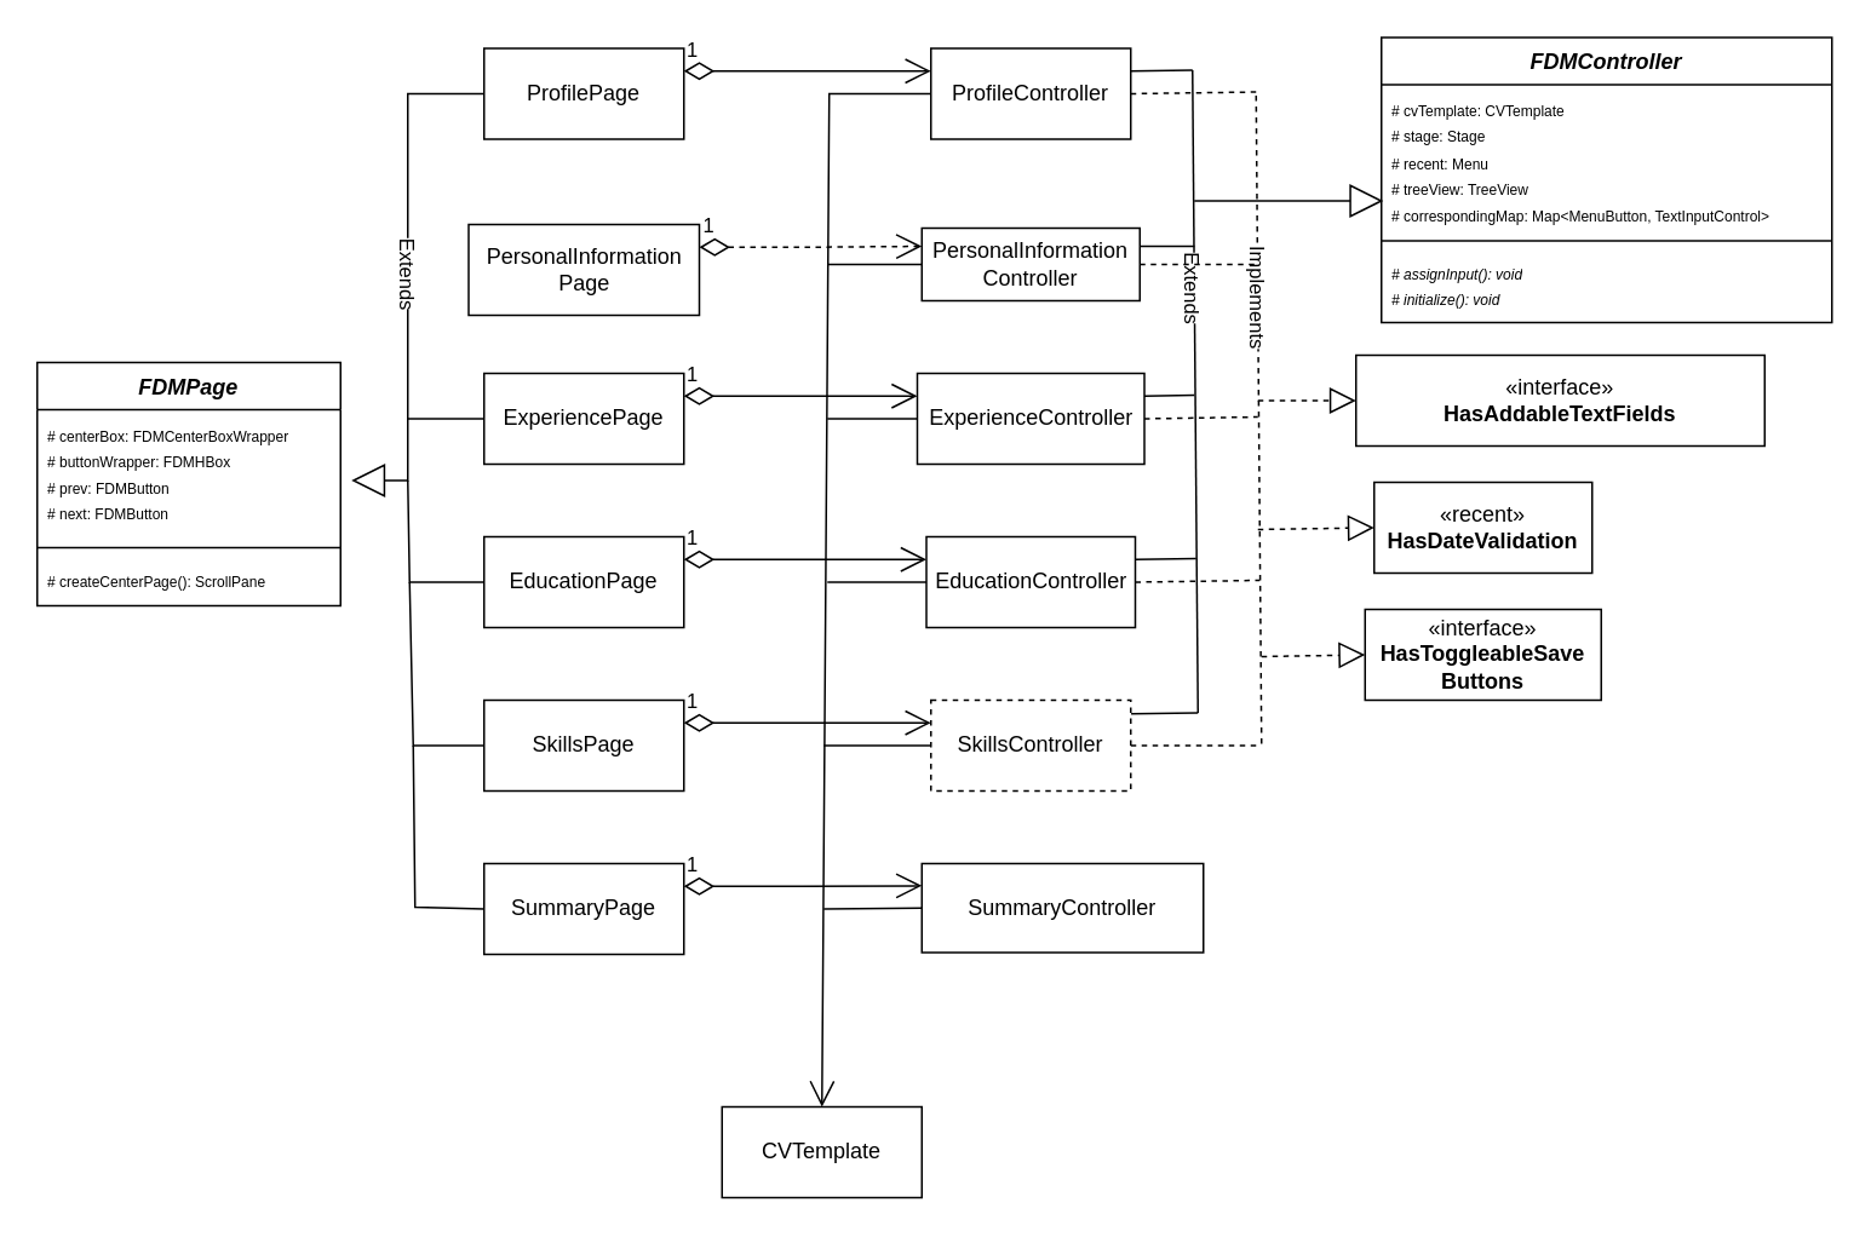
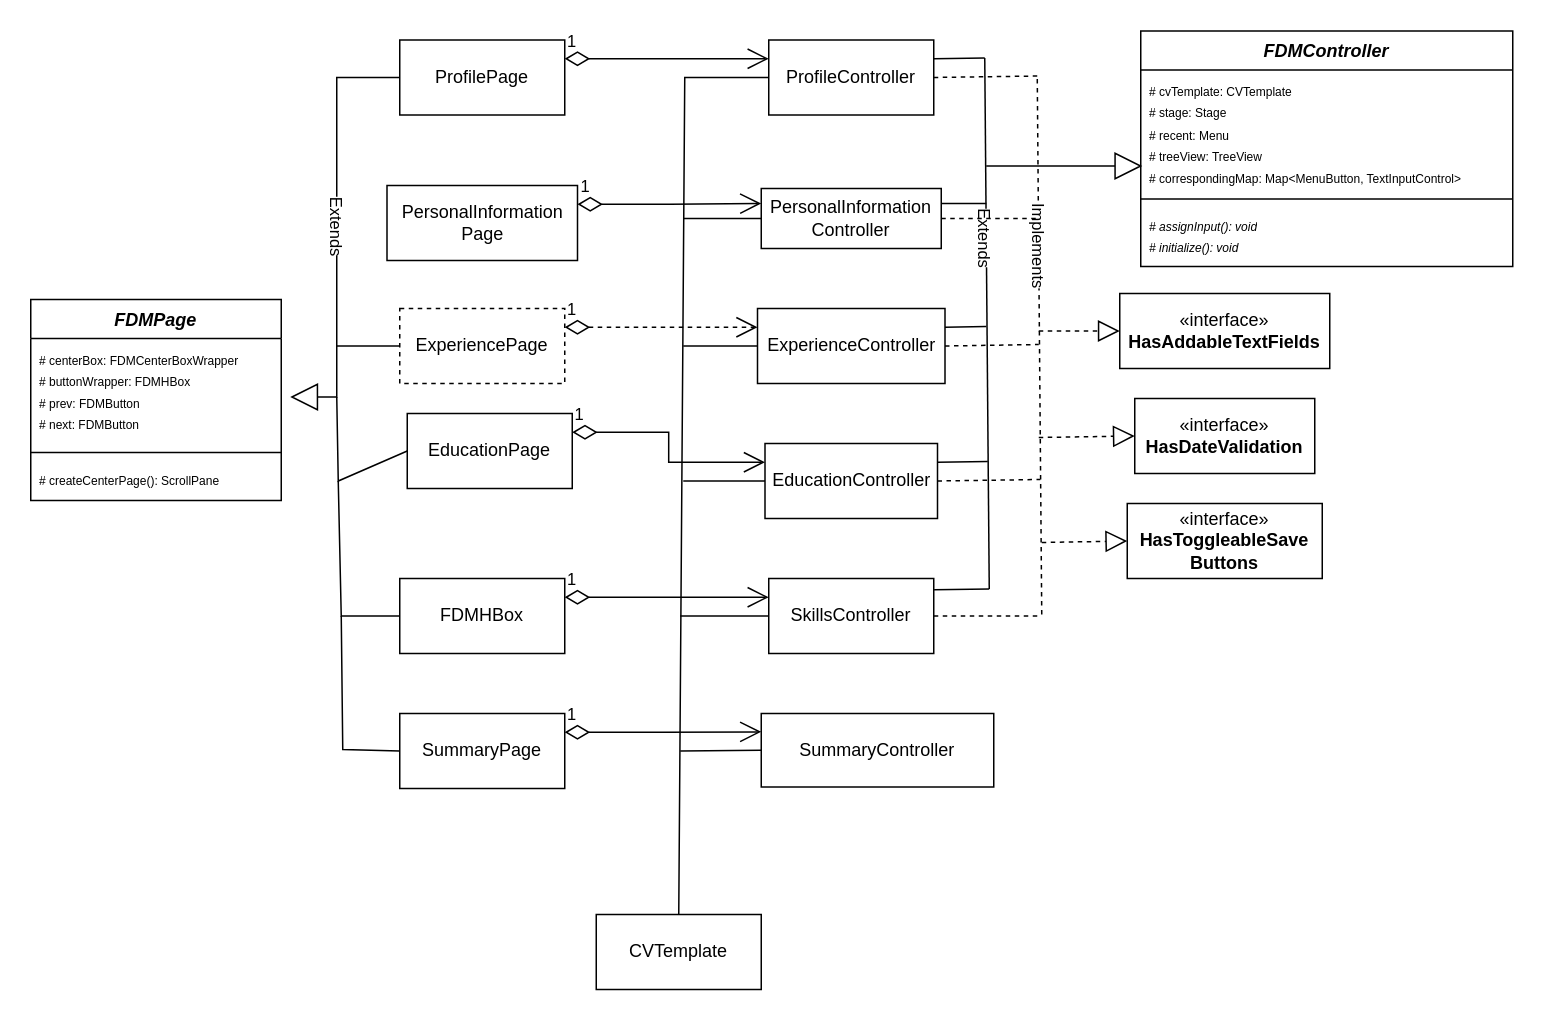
- <mxCell id="37" value="1" style="endArrow=open;html=1;endSize=12;startArrow=diamondThin;startSize=14;startFill=0;edgeStyle=orthogonalEdgeStyle;align=left;verticalAlign=bottom;rounded=0;exitX=1;exitY=0.25;exitDx=0;exitDy=0;entryX=0;entryY=0.25;entryDx=0;entryDy=0;dashed=1;" parent="1" source="30" target="3" edge="1"><mxGeometry x="-1" y="3" relative="1" as="geometry"><mxPoint x="276" y="244" as="sourcePoint" /><mxPoint x="436" y="244" as="targetPoint" /></mxGeometry></mxCell>
+ <mxCell id="37" value="1" style="endArrow=open;html=1;endSize=12;startArrow=diamondThin;startSize=14;startFill=0;edgeStyle=orthogonalEdgeStyle;align=left;verticalAlign=bottom;rounded=0;exitX=1;exitY=0.25;exitDx=0;exitDy=0;entryX=0;entryY=0.25;entryDx=0;entryDy=0;" parent="1" source="30" target="3" edge="1"><mxGeometry x="-1" y="3" relative="1" as="geometry"><mxPoint x="276" y="244" as="sourcePoint" /><mxPoint x="436" y="244" as="targetPoint" /></mxGeometry></mxCell>
- <mxCell id="38" value="1" style="endArrow=open;html=1;endSize=12;startArrow=diamondThin;startSize=14;startFill=0;edgeStyle=orthogonalEdgeStyle;align=left;verticalAlign=bottom;rounded=0;exitX=1;exitY=0.25;exitDx=0;exitDy=0;entryX=0;entryY=0.25;entryDx=0;entryDy=0;" parent="1" source="31" target="4" edge="1"><mxGeometry x="-1" y="3" relative="1" as="geometry"><mxPoint x="304" y="185" as="sourcePoint" /><mxPoint x="464" y="185" as="targetPoint" /></mxGeometry></mxCell>
+ <mxCell id="38" value="1" style="endArrow=open;html=1;endSize=12;startArrow=diamondThin;startSize=14;startFill=0;edgeStyle=orthogonalEdgeStyle;align=left;verticalAlign=bottom;rounded=0;exitX=1;exitY=0.25;exitDx=0;exitDy=0;entryX=0;entryY=0.25;entryDx=0;entryDy=0;dashed=1;" parent="1" source="31" target="4" edge="1"><mxGeometry x="-1" y="3" relative="1" as="geometry"><mxPoint x="304" y="185" as="sourcePoint" /><mxPoint x="464" y="185" as="targetPoint" /></mxGeometry></mxCell>
- <mxCell id="7" value="«interface»&lt;br&gt;&lt;b&gt;HasAddableTextFields&lt;/b&gt;" style="html=1;whiteSpace=wrap;" parent="1" vertex="1"><mxGeometry x="746" y="195" width="225" height="50" as="geometry" /></mxCell>
+ <mxCell id="7" value="«interface»&lt;br&gt;&lt;b&gt;HasAddableTextFields&lt;/b&gt;" style="html=1;whiteSpace=wrap;" parent="1" vertex="1"><mxGeometry x="746" y="195" width="140" height="50" as="geometry" /></mxCell>
- <mxCell id="31" value="ExperiencePage" style="html=1;whiteSpace=wrap;" parent="1" vertex="1"><mxGeometry x="266" y="205" width="110" height="50" as="geometry" /></mxCell>
+ <mxCell id="31" value="ExperiencePage" style="html=1;whiteSpace=wrap;dashed=1;" parent="1" vertex="1"><mxGeometry x="266" y="205" width="110" height="50" as="geometry" /></mxCell>
- <mxCell id="8" value="«recent»&lt;br&gt;&lt;b&gt;HasDateValidation&lt;/b&gt;" style="html=1;whiteSpace=wrap;" parent="1" vertex="1"><mxGeometry x="756" y="265" width="120" height="50" as="geometry" /></mxCell>
+ <mxCell id="8" value="«interface»&lt;br&gt;&lt;b&gt;HasDateValidation&lt;/b&gt;" style="html=1;whiteSpace=wrap;" parent="1" vertex="1"><mxGeometry x="756" y="265" width="120" height="50" as="geometry" /></mxCell>
- <mxCell id="32" value="EducationPage" style="html=1;whiteSpace=wrap;" parent="1" vertex="1"><mxGeometry x="266" y="295" width="110" height="50" as="geometry" /></mxCell>
+ <mxCell id="32" value="EducationPage" style="html=1;whiteSpace=wrap;" parent="1" vertex="1"><mxGeometry x="271" y="275" width="110" height="50" as="geometry" /></mxCell>
- <mxCell id="33" value="SkillsPage" style="html=1;whiteSpace=wrap;" parent="1" vertex="1"><mxGeometry x="266" y="385" width="110" height="50" as="geometry" /></mxCell>
+ <mxCell id="33" value="FDMHBox" style="html=1;whiteSpace=wrap;" parent="1" vertex="1"><mxGeometry x="266" y="385" width="110" height="50" as="geometry" /></mxCell>
- <mxCell id="6" value="SkillsController" style="html=1;whiteSpace=wrap;dashed=1;" parent="1" vertex="1"><mxGeometry x="512" y="385" width="110" height="50" as="geometry" /></mxCell>
+ <mxCell id="6" value="SkillsController" style="html=1;whiteSpace=wrap;" parent="1" vertex="1"><mxGeometry x="512" y="385" width="110" height="50" as="geometry" /></mxCell>
- <mxCell id="42" value="" style="endArrow=open;endFill=1;endSize=12;html=1;rounded=0;exitX=0;exitY=0.5;exitDx=0;exitDy=0;entryX=0.5;entryY=0;entryDx=0;entryDy=0;" parent="1" source="2" target="28" edge="1"><mxGeometry width="160" relative="1" as="geometry"><mxPoint x="318" y="445" as="sourcePoint" /><mxPoint x="478" y="445" as="targetPoint" /><Array as="points"><mxPoint x="456" y="51" /></Array></mxGeometry></mxCell>
+ <mxCell id="42" value="" style="endArrow=none;endFill=1;endSize=12;html=1;rounded=0;exitX=0;exitY=0.5;exitDx=0;exitDy=0;entryX=0.5;entryY=0;entryDx=0;entryDy=0;" parent="1" source="2" target="28" edge="1"><mxGeometry width="160" relative="1" as="geometry"><mxPoint x="318" y="445" as="sourcePoint" /><mxPoint x="478" y="445" as="targetPoint" /><Array as="points"><mxPoint x="456" y="51" /></Array></mxGeometry></mxCell>
